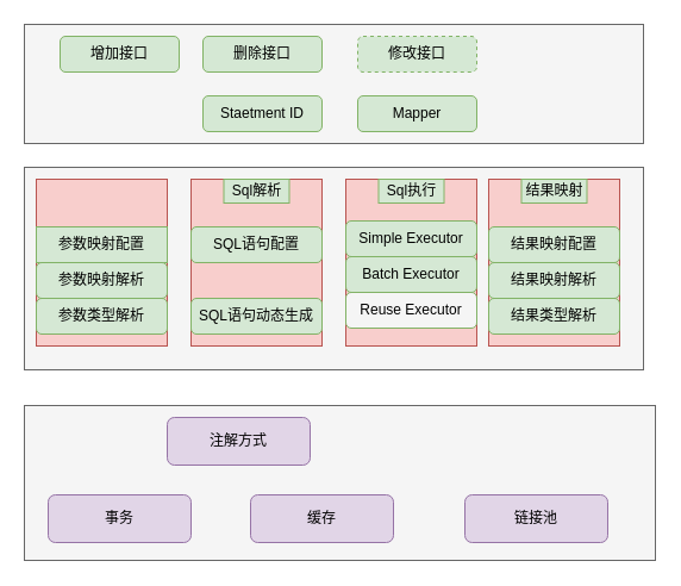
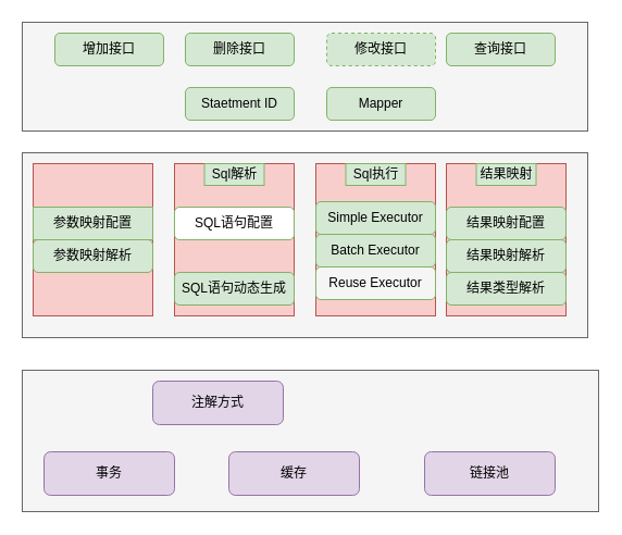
+ <mxCell id="6" value="查询接口" style="rounded=1;whiteSpace=wrap;html=1;fillColor=#d5e8d4;strokeColor=#82b366;" vertex="1" parent="1"><mxGeometry x="410" y="30" width="100" height="30" as="geometry" /></mxCell>
- <mxCell id="17" value="SQL语句配置" style="rounded=1;whiteSpace=wrap;html=1;fillColor=#d5e8d4;strokeColor=#82b366;" vertex="1" parent="1"><mxGeometry x="160" y="190" width="110" height="30" as="geometry" /></mxCell>
+ <mxCell id="17" value="SQL语句配置" style="rounded=1;whiteSpace=wrap;html=1;fillColor=#ffffff;strokeColor=#82b366;" vertex="1" parent="1"><mxGeometry x="160" y="190" width="110" height="30" as="geometry" /></mxCell>
- <mxCell id="16" value="参数类型解析" style="rounded=1;whiteSpace=wrap;html=1;fillColor=#d5e8d4;strokeColor=#82b366;" vertex="1" parent="1"><mxGeometry x="30" y="250" width="110" height="30" as="geometry" /></mxCell>
